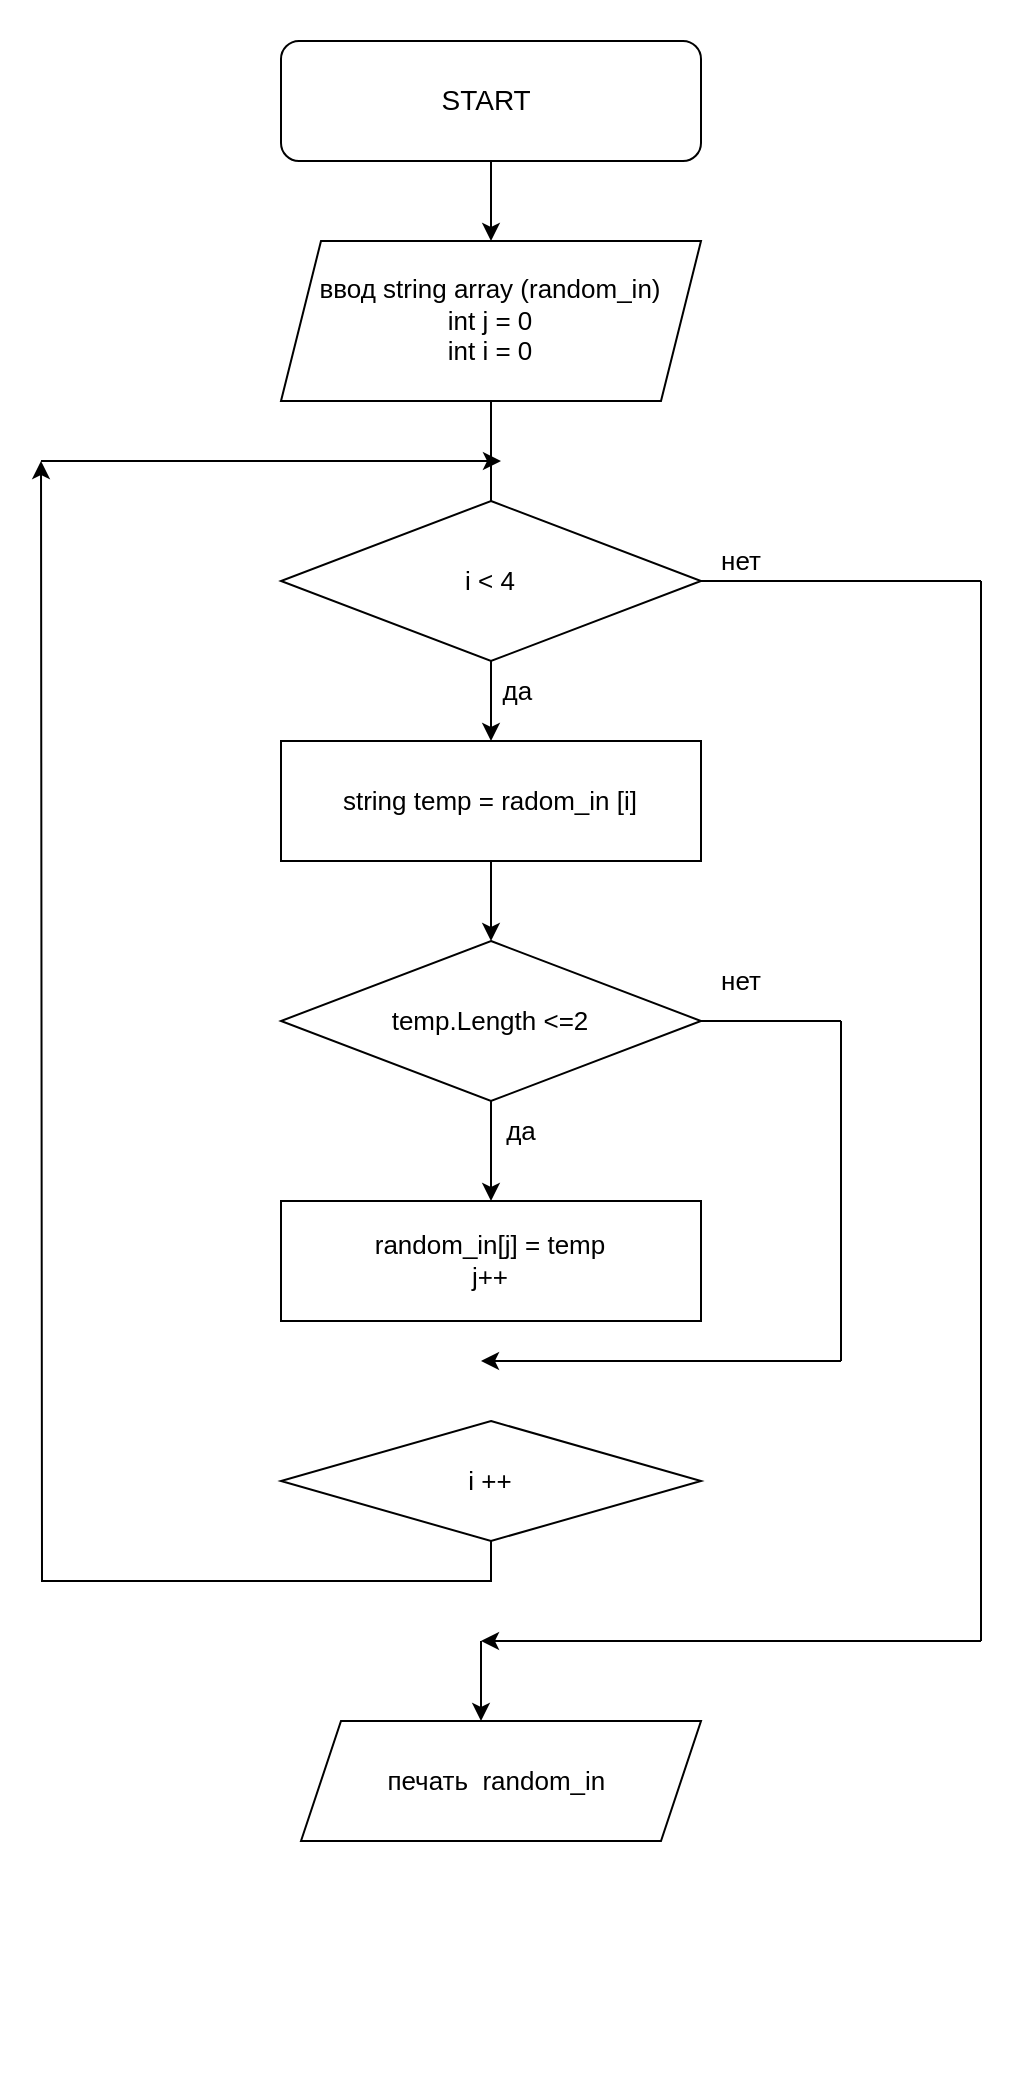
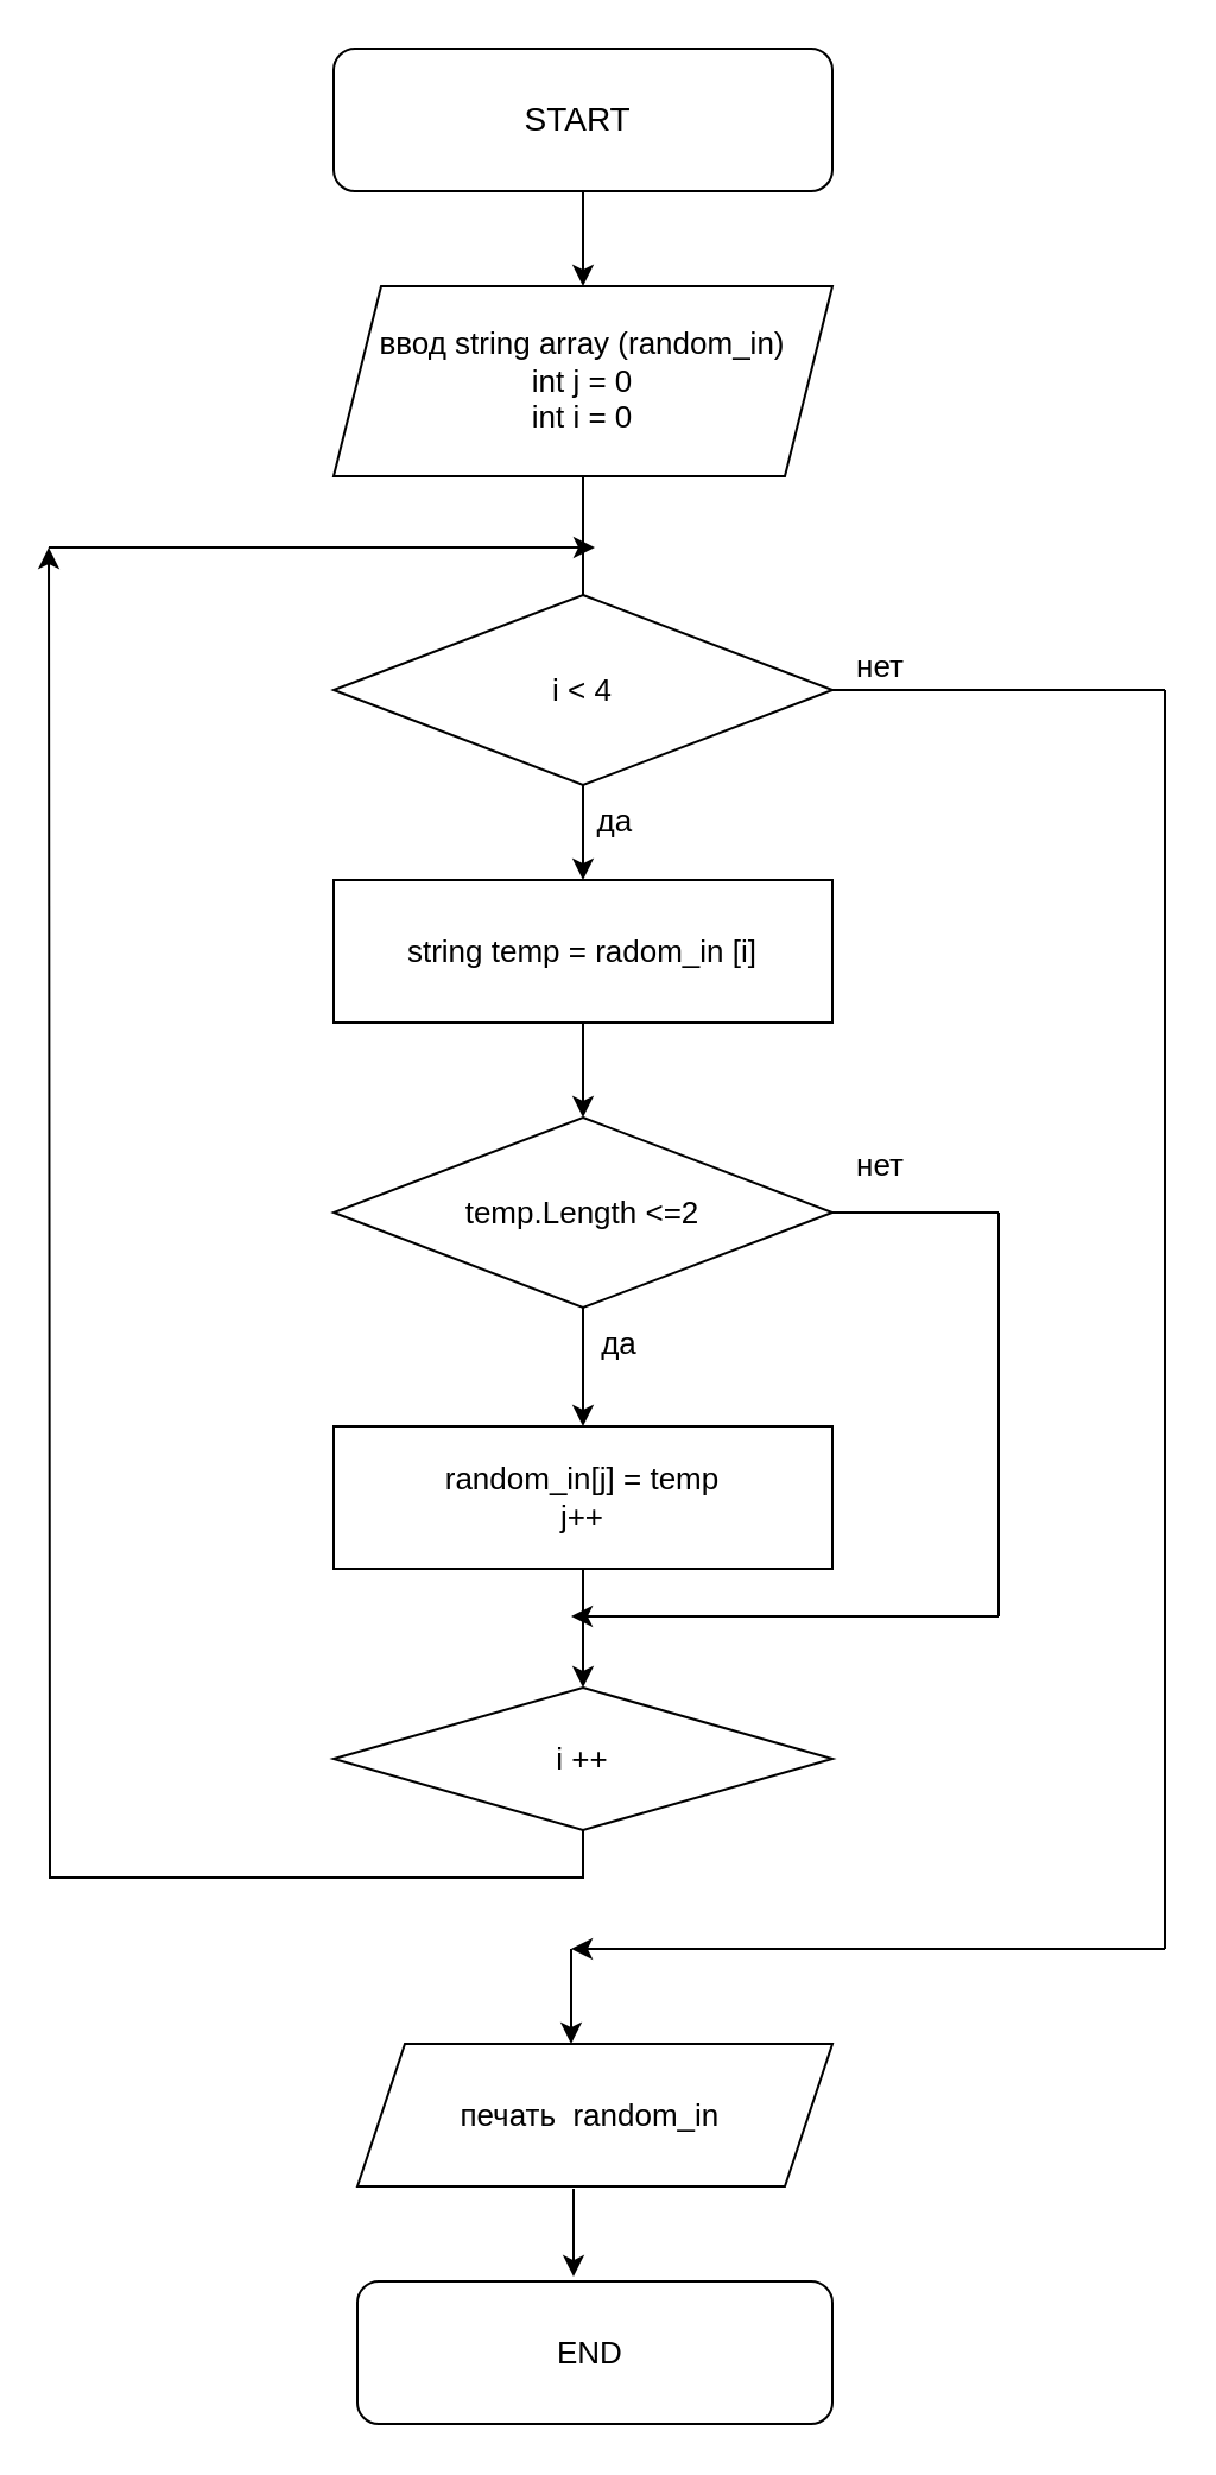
+ <mxCell id="17" value="" style="endArrow=classic;html=1;rounded=0;fontSize=13;exitX=0.5;exitY=1;exitDx=0;exitDy=0;" edge="1" parent="1" source="8" target="16"><mxGeometry width="50" height="50" relative="1" as="geometry"><mxPoint x="270" y="510" as="sourcePoint" /><mxPoint x="320" y="460" as="targetPoint" /></mxGeometry></mxCell>
+ <mxCell id="29" value="" style="endArrow=classic;html=1;rounded=0;fontSize=13;exitX=0.455;exitY=1.017;exitDx=0;exitDy=0;exitPerimeter=0;entryX=0.455;entryY=-0.033;entryDx=0;entryDy=0;entryPerimeter=0;" edge="1" parent="1" source="27" target="28"><mxGeometry width="50" height="50" relative="1" as="geometry"><mxPoint x="270" y="960" as="sourcePoint" /><mxPoint x="320" y="910" as="targetPoint" /></mxGeometry></mxCell>
+ <mxCell id="28" value="END&amp;nbsp;" style="rounded=1;whiteSpace=wrap;html=1;fontSize=13;" vertex="1" parent="1"><mxGeometry x="150" y="960" width="200" height="60" as="geometry" /></mxCell>
